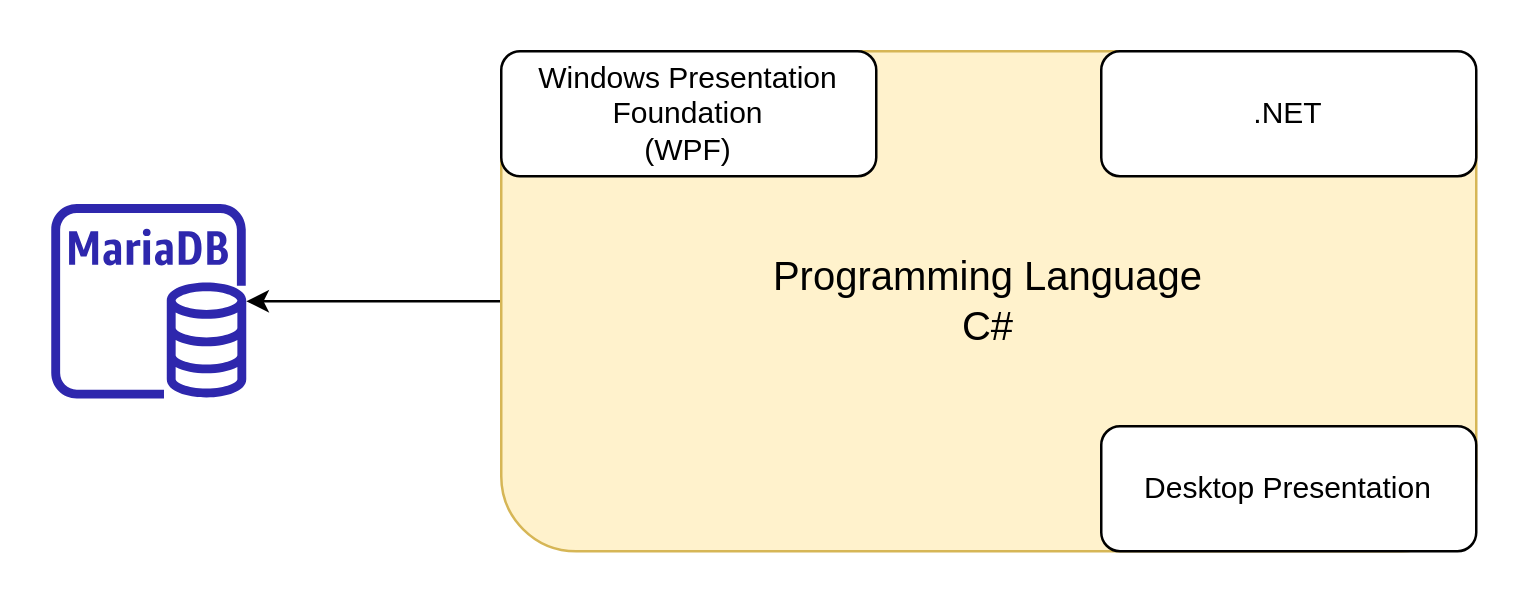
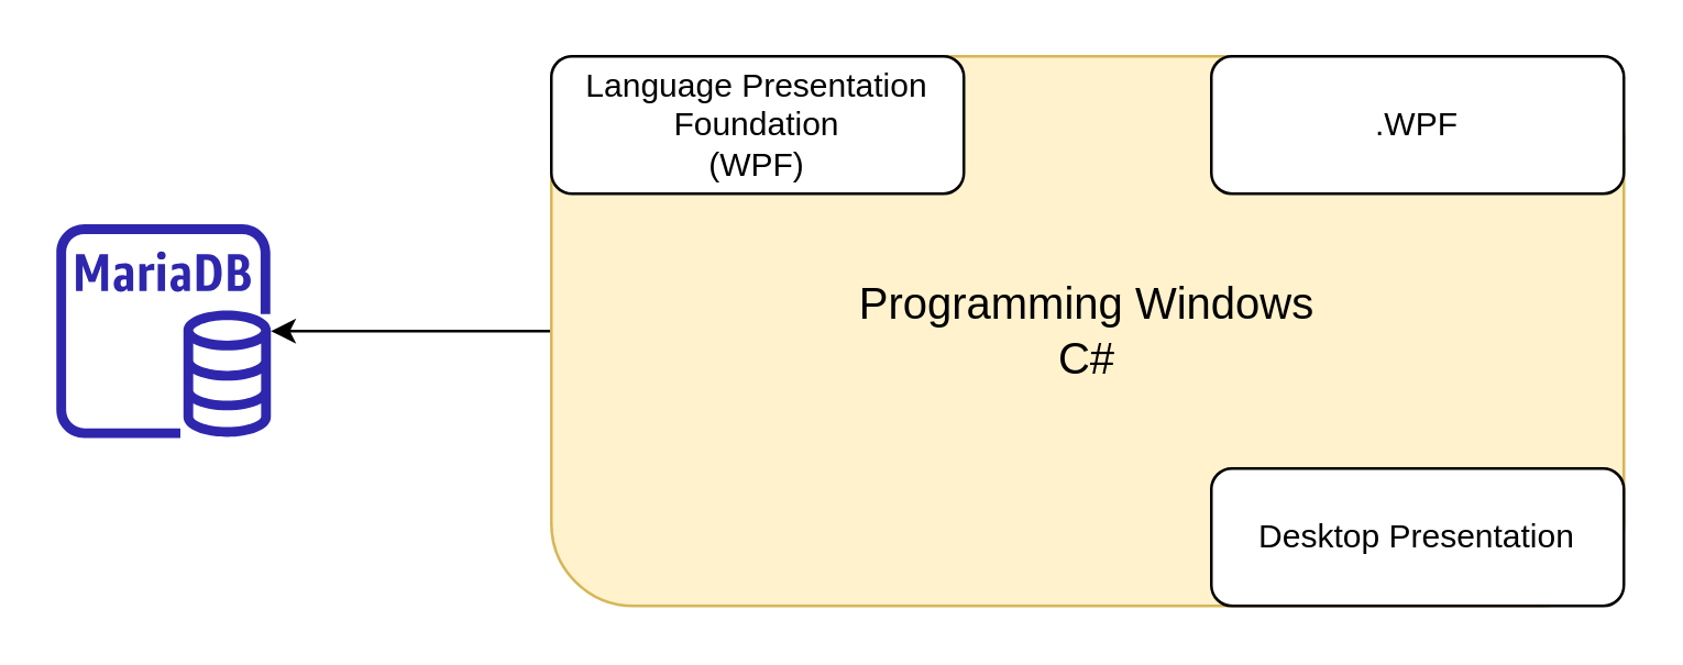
- <mxCell id="4" value="Windows Presentation Foundation&lt;br&gt;(WPF)&lt;br&gt;" style="rounded=1;whiteSpace=wrap;html=1;" parent="1" vertex="1"><mxGeometry x="200" y="20" width="150" height="50" as="geometry" /></mxCell>
+ <mxCell id="4" value="Language Presentation Foundation&lt;br&gt;(WPF)&lt;br&gt;" style="rounded=1;whiteSpace=wrap;html=1;" parent="1" vertex="1"><mxGeometry x="200" y="20" width="150" height="50" as="geometry" /></mxCell>
- <mxCell id="5" value=".NET" style="rounded=1;whiteSpace=wrap;html=1;" parent="1" vertex="1"><mxGeometry x="440" y="20" width="150" height="50" as="geometry" /></mxCell>
+ <mxCell id="5" value=".WPF" style="rounded=1;whiteSpace=wrap;html=1;" parent="1" vertex="1"><mxGeometry x="440" y="20" width="150" height="50" as="geometry" /></mxCell>
- <mxCell id="3" value="&lt;font style=&quot;font-size: 16px;&quot;&gt;Programming Language&lt;br&gt;C#&lt;/font&gt;" style="rounded=1;whiteSpace=wrap;html=1;fillColor=#fff2cc;strokeColor=#d6b656;" parent="1" vertex="1"><mxGeometry x="200" y="20" width="390" height="200" as="geometry" /></mxCell>
+ <mxCell id="3" value="&lt;font style=&quot;font-size: 16px;&quot;&gt;Programming Windows&lt;br&gt;C#&lt;/font&gt;" style="rounded=1;whiteSpace=wrap;html=1;fillColor=#fff2cc;strokeColor=#d6b656;" parent="1" vertex="1"><mxGeometry x="200" y="20" width="390" height="200" as="geometry" /></mxCell>
